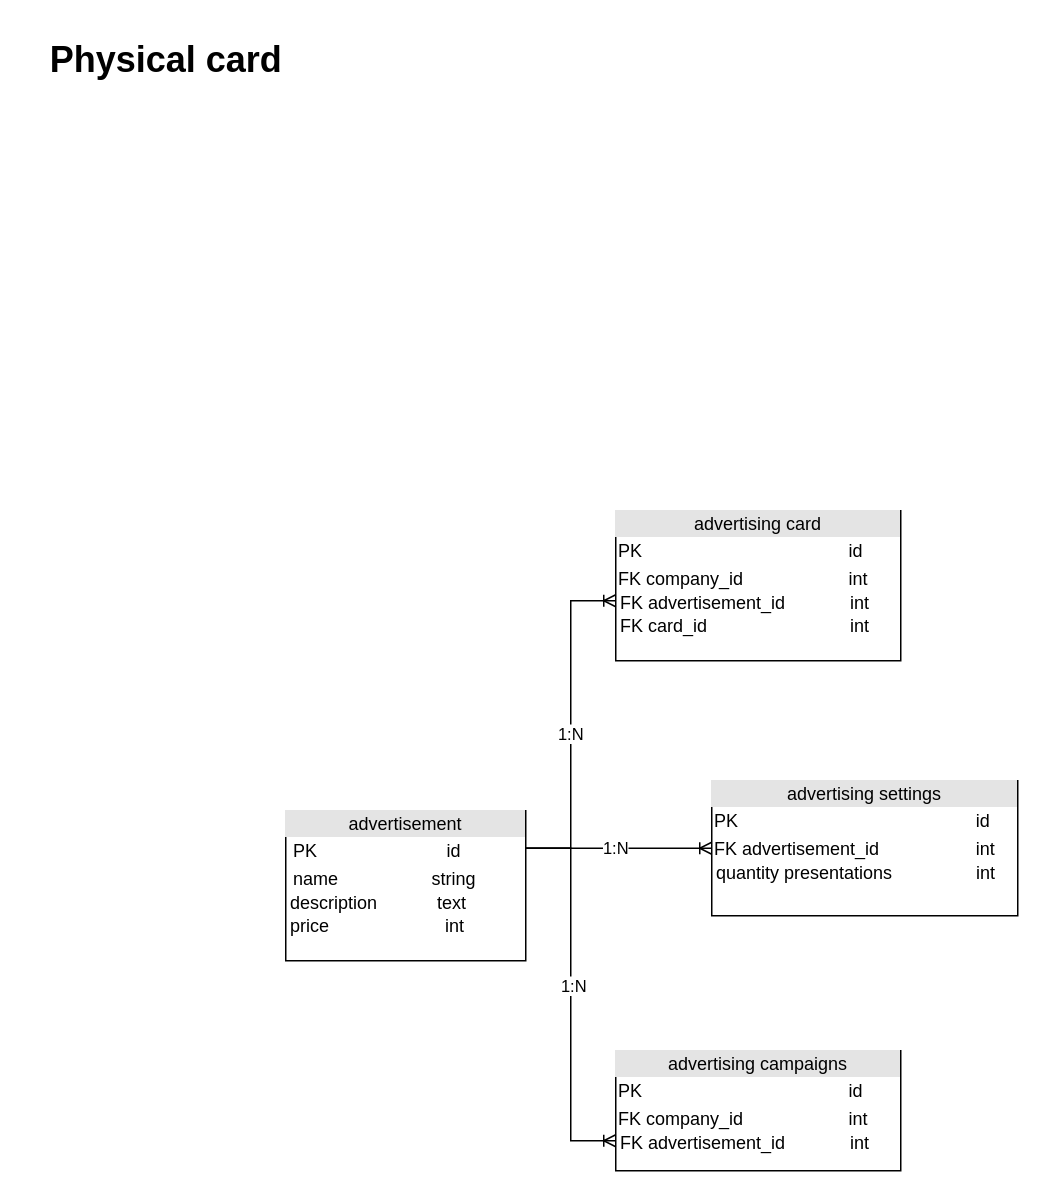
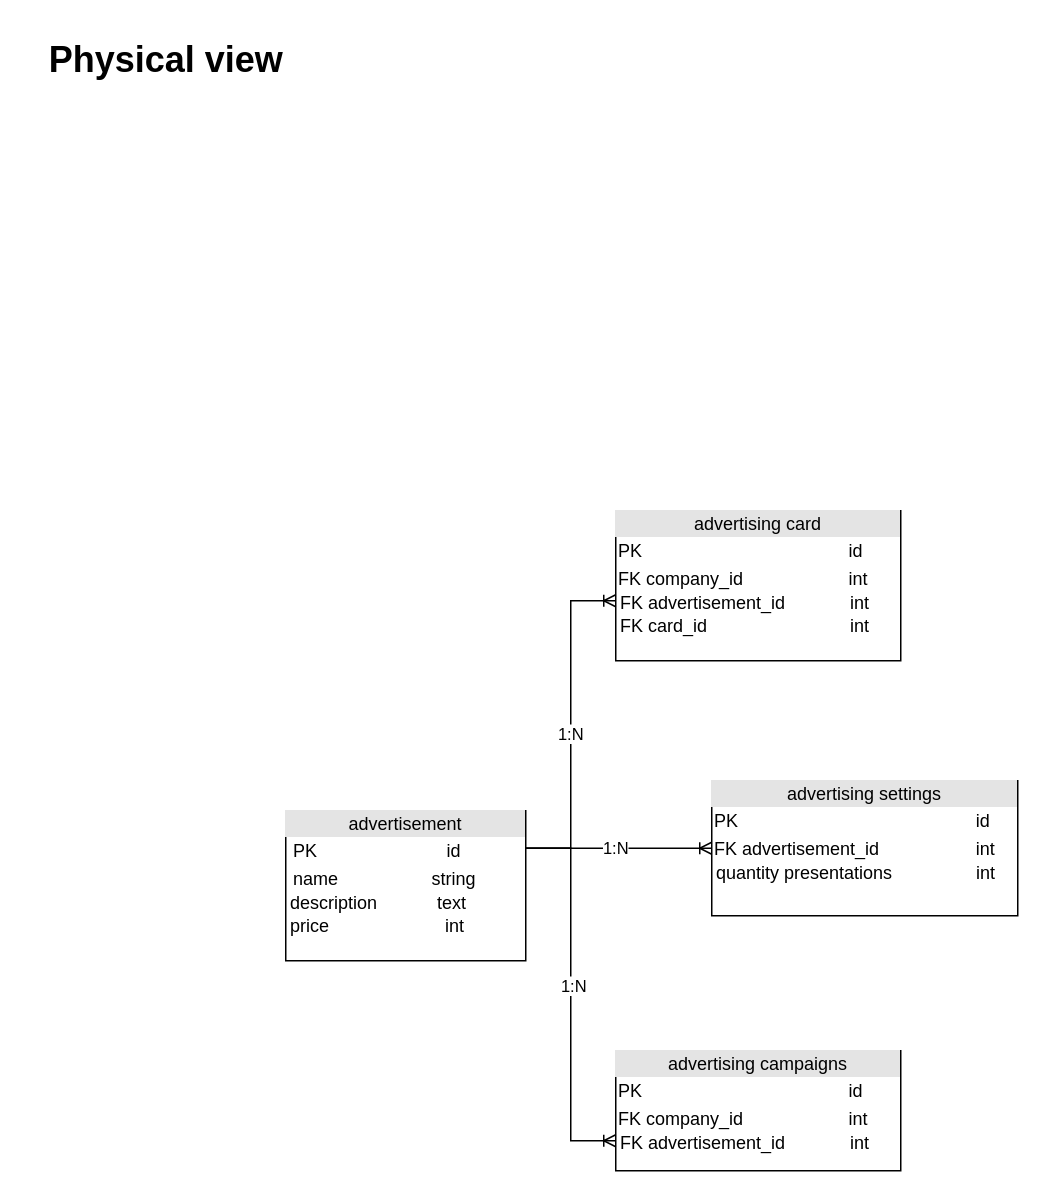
- <mxCell id="6" value="Physical card" style="text;strokeColor=none;fillColor=none;html=1;fontSize=24;fontStyle=1;verticalAlign=middle;align=center;" parent="1" vertex="1"><mxGeometry x="20" width="180" height="40" as="geometry" y="20" /></mxCell>
+ <mxCell id="6" value="Physical view" style="text;strokeColor=none;fillColor=none;html=1;fontSize=24;fontStyle=1;verticalAlign=middle;align=center;" parent="1" vertex="1"><mxGeometry x="20" width="180" height="40" as="geometry" y="20" /></mxCell>
